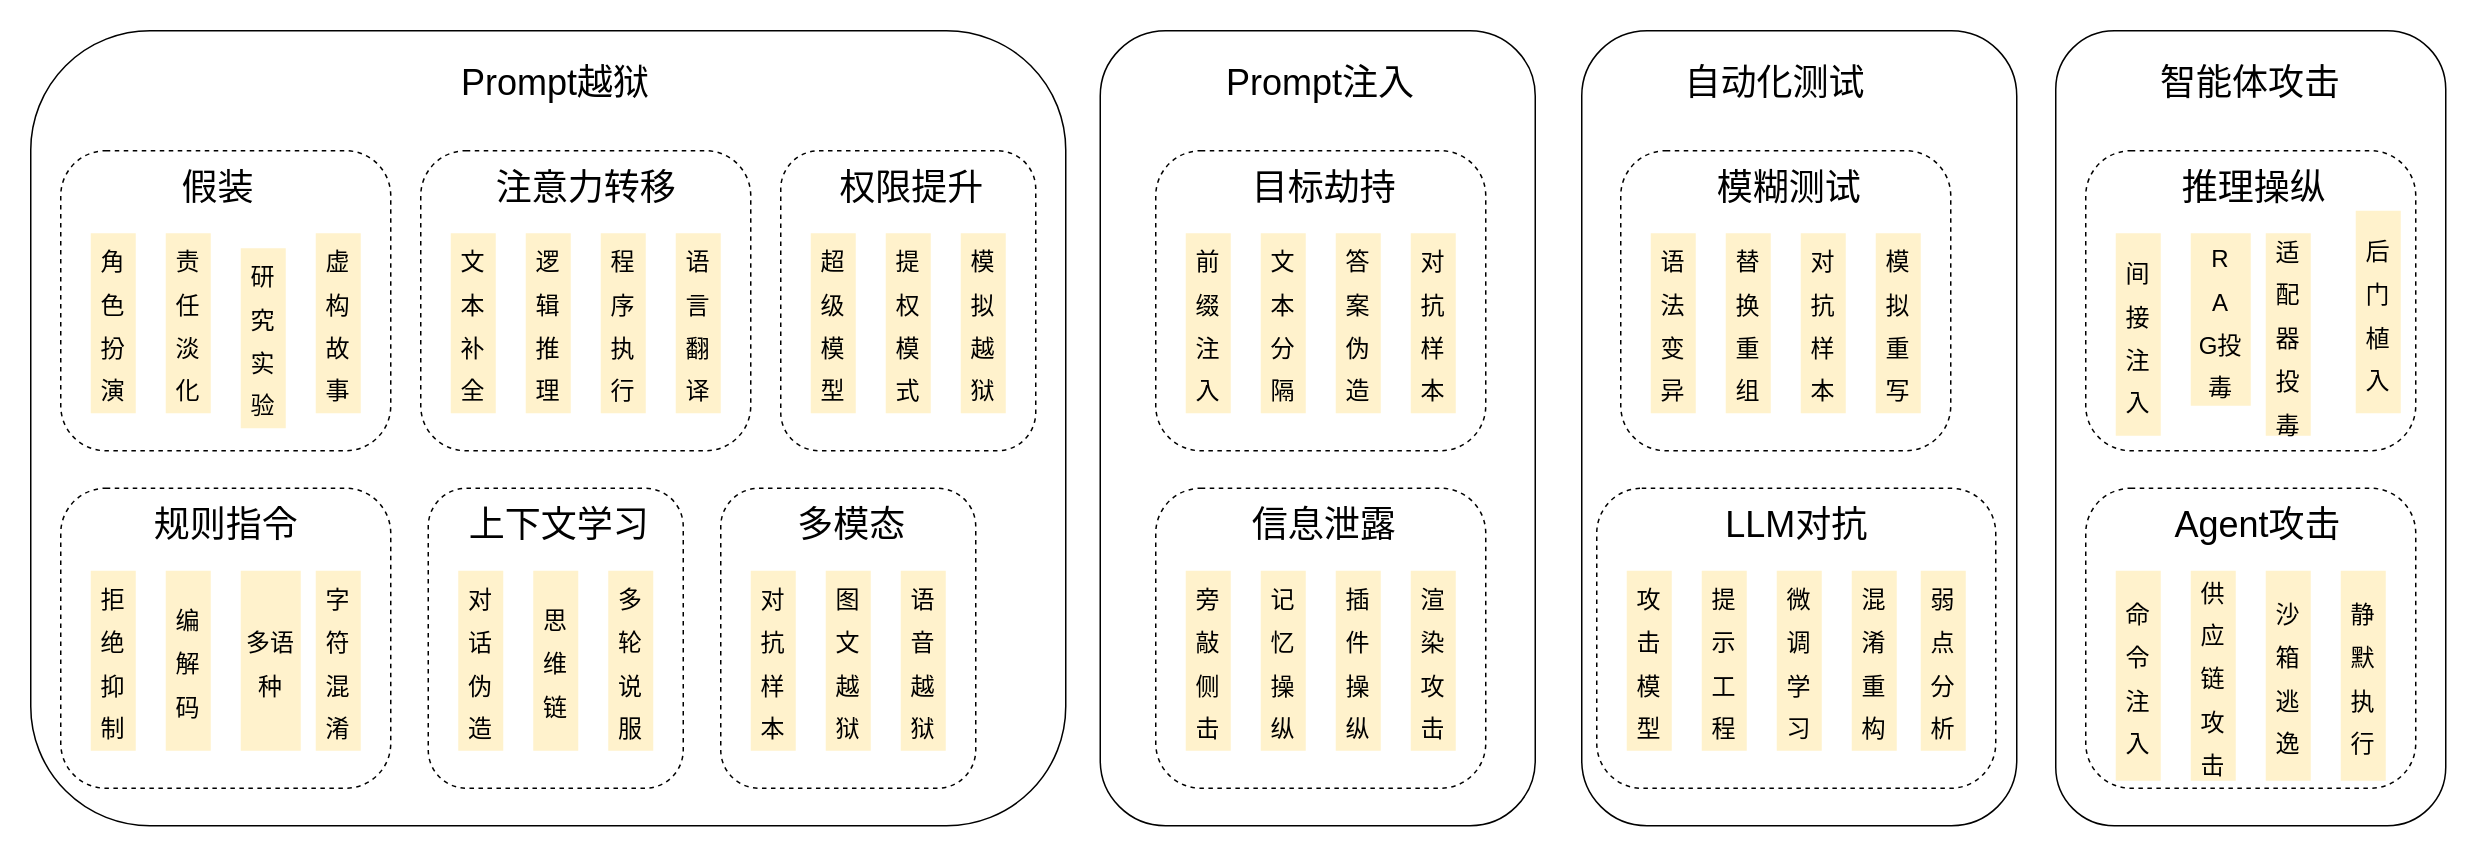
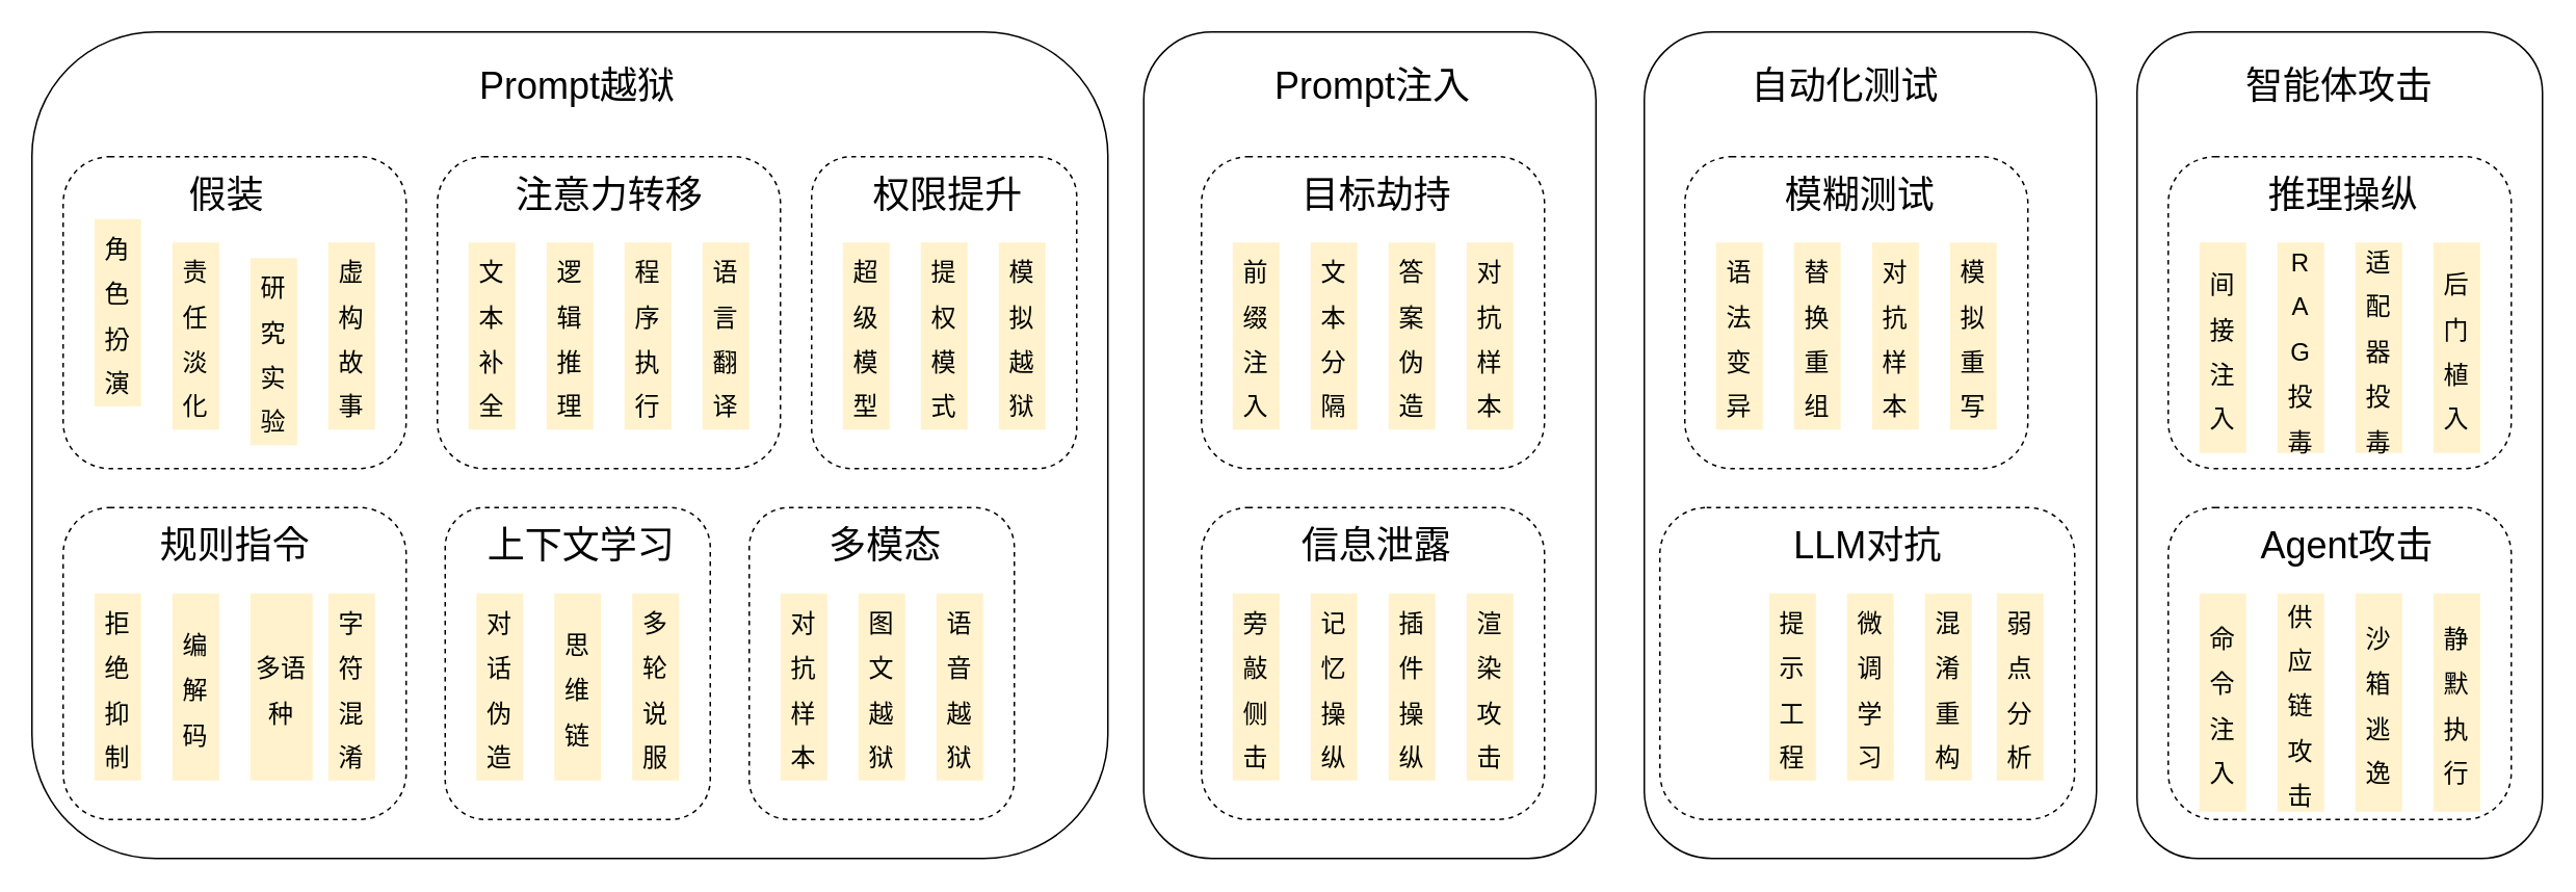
- <mxCell id="70" value="&lt;font style=&quot;font-size: 16px;&quot;&gt;后门植入&lt;/font&gt;" style="text;html=1;strokeColor=none;fillColor=#FFF2CC;align=center;verticalAlign=middle;whiteSpace=wrap;rounded=0;dashed=1;fontSize=24;" vertex="1" parent="1"><mxGeometry x="1570" y="140" width="30" height="135" as="geometry" /></mxCell>
+ <mxCell id="70" value="&lt;font style=&quot;font-size: 16px;&quot;&gt;后门植入&lt;/font&gt;" style="text;html=1;strokeColor=none;fillColor=#FFF2CC;align=center;verticalAlign=middle;whiteSpace=wrap;rounded=0;dashed=1;fontSize=24;" vertex="1" parent="1"><mxGeometry x="1560" y="155" width="30" height="135" as="geometry" /></mxCell>
- <mxCell id="68" value="&lt;span style=&quot;font-size: 16px;&quot;&gt;R&lt;br&gt;A&lt;br&gt;G投毒&lt;/span&gt;" style="text;html=1;strokeColor=none;fillColor=#FFF2CC;align=center;verticalAlign=middle;whiteSpace=wrap;rounded=0;dashed=1;fontSize=24;" vertex="1" parent="1"><mxGeometry x="1460" y="155" width="40" height="115" as="geometry" /></mxCell>
+ <mxCell id="68" value="&lt;span style=&quot;font-size: 16px;&quot;&gt;R&lt;br&gt;A&lt;br&gt;G投毒&lt;/span&gt;" style="text;html=1;strokeColor=none;fillColor=#FFF2CC;align=center;verticalAlign=middle;whiteSpace=wrap;rounded=0;dashed=1;fontSize=24;" vertex="1" parent="1"><mxGeometry x="1460" y="155" width="30" height="135" as="geometry" /></mxCell>
- <mxCell id="6" value="&lt;font style=&quot;font-size: 16px;&quot;&gt;角色扮演&lt;/font&gt;" style="text;html=1;strokeColor=none;fillColor=#FFF2CC;align=center;verticalAlign=middle;whiteSpace=wrap;rounded=0;dashed=1;fontSize=24;" vertex="1" parent="1"><mxGeometry x="60" y="155" width="30" height="120" as="geometry" /></mxCell>
+ <mxCell id="6" value="&lt;font style=&quot;font-size: 16px;&quot;&gt;角色扮演&lt;/font&gt;" style="text;html=1;strokeColor=none;fillColor=#FFF2CC;align=center;verticalAlign=middle;whiteSpace=wrap;rounded=0;dashed=1;fontSize=24;" vertex="1" parent="1"><mxGeometry x="60" y="140" width="30" height="120" as="geometry" /></mxCell>
- <mxCell id="59" value="&lt;font style=&quot;font-size: 16px;&quot;&gt;攻击模型&lt;/font&gt;" style="text;html=1;strokeColor=none;fillColor=#FFF2CC;align=center;verticalAlign=middle;whiteSpace=wrap;rounded=0;dashed=1;fontSize=24;" vertex="1" parent="1"><mxGeometry x="1084" y="380" width="30" height="120" as="geometry" /></mxCell>
